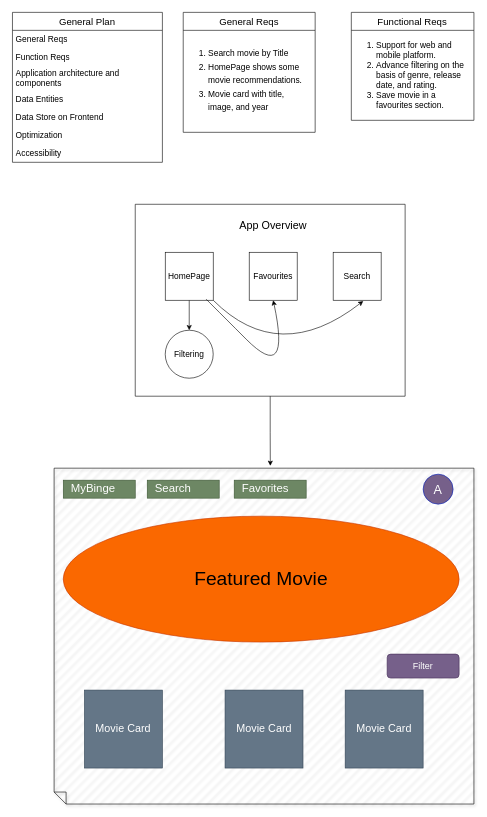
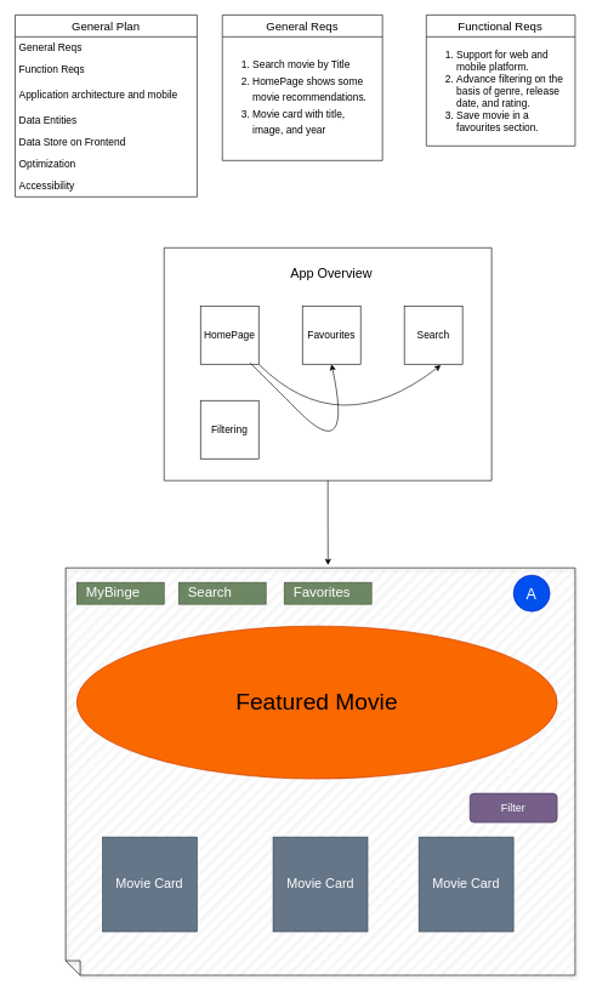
- <mxCell id="5" value="&lt;font style=&quot;font-size: 14px;&quot;&gt;Application architecture and components&lt;/font&gt;" style="text;strokeColor=none;fillColor=none;align=left;verticalAlign=middle;spacingLeft=4;spacingRight=4;overflow=hidden;points=[[0,0.5],[1,0.5]];portConstraint=eastwest;rotatable=0;whiteSpace=wrap;html=1;" vertex="1" parent="2"><mxGeometry y="90" width="250" height="40" as="geometry" /></mxCell>
+ <mxCell id="5" value="&lt;font style=&quot;font-size: 14px;&quot;&gt;Application architecture and mobile&lt;/font&gt;" style="text;strokeColor=none;fillColor=none;align=left;verticalAlign=middle;spacingLeft=4;spacingRight=4;overflow=hidden;points=[[0,0.5],[1,0.5]];portConstraint=eastwest;rotatable=0;whiteSpace=wrap;html=1;" vertex="1" parent="2"><mxGeometry y="90" width="250" height="40" as="geometry" /></mxCell>
- <mxCell id="16" style="edgeStyle=orthogonalEdgeStyle;rounded=0;orthogonalLoop=1;jettySize=auto;html=1;exitX=0.5;exitY=1;exitDx=0;exitDy=0;entryX=0.5;entryY=0;entryDx=0;entryDy=0;" edge="1" parent="14" source="17" target="20"><mxGeometry relative="1" as="geometry" /></mxCell>
- <mxCell id="20" value="&lt;font style=&quot;font-size: 14px;&quot;&gt;Filtering&lt;/font&gt;" style="ellipse;whiteSpace=wrap;html=1;aspect=fixed;" vertex="1" parent="14"><mxGeometry x="50" y="210" width="80" height="80" as="geometry" /></mxCell>
+ <mxCell id="20" value="&lt;font style=&quot;font-size: 14px;&quot;&gt;Filtering&lt;/font&gt;" style="whiteSpace=wrap;html=1;aspect=fixed;rounded=0;" vertex="1" parent="14"><mxGeometry x="50" y="210" width="80" height="80" as="geometry" /></mxCell>
- <mxCell id="28" value="A" style="ellipse;whiteSpace=wrap;html=1;aspect=fixed;fontSize=21;fillColor=#76608a;fontColor=#ffffff;strokeColor=#001DBC;" vertex="1" parent="1"><mxGeometry x="705" y="790" width="50" height="50" as="geometry" /></mxCell>
+ <mxCell id="28" value="A" style="ellipse;whiteSpace=wrap;html=1;aspect=fixed;fontSize=21;fillColor=#0050ef;fontColor=#ffffff;strokeColor=#001DBC;" vertex="1" parent="1"><mxGeometry x="705" y="790" width="50" height="50" as="geometry" /></mxCell>
